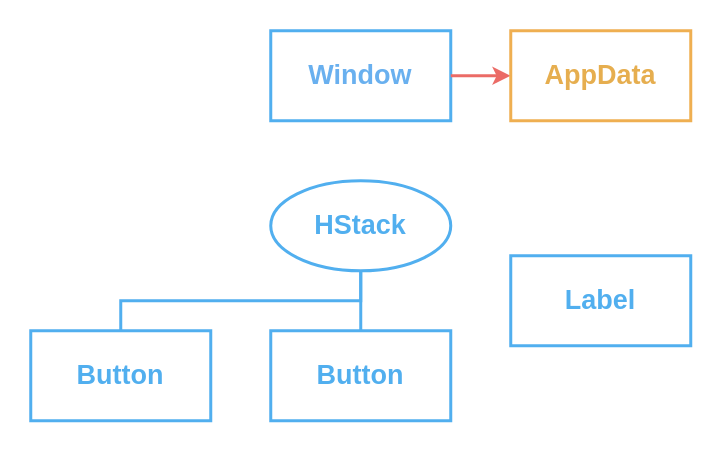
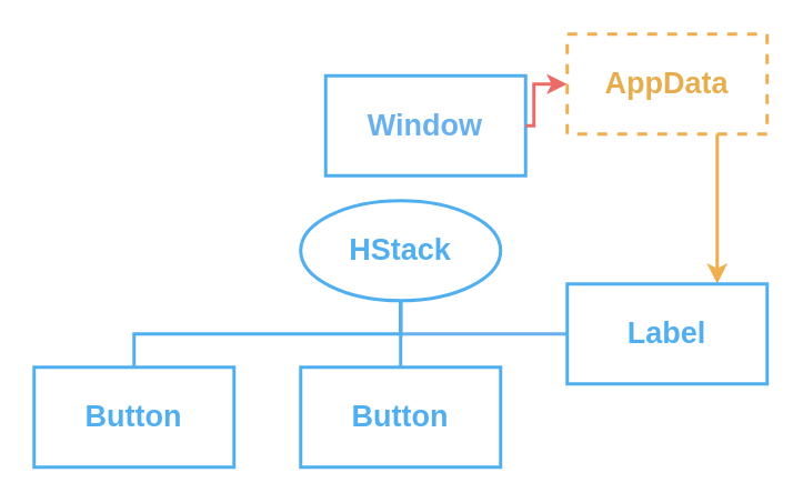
- <mxCell id="3" value="&lt;font color=&quot;#69b0ef&quot; style=&quot;font-size: 18px;&quot;&gt;&lt;b&gt;Window&lt;/b&gt;&lt;/font&gt;" style="rounded=0;whiteSpace=wrap;html=1;strokeColor=#51AFEF;strokeWidth=2;fillColor=none;" parent="1" vertex="1"><mxGeometry x="180" y="20" width="120" height="60" as="geometry" /></mxCell>
+ <mxCell id="3" value="&lt;font color=&quot;#69b0ef&quot; style=&quot;font-size: 18px;&quot;&gt;&lt;b&gt;Window&lt;/b&gt;&lt;/font&gt;" style="rounded=0;whiteSpace=wrap;html=1;strokeColor=#51AFEF;strokeWidth=2;fillColor=none;" parent="1" vertex="1"><mxGeometry x="195" y="45" width="120" height="60" as="geometry" /></mxCell>
- <mxCell id="6" value="&lt;font color=&quot;#e6ae4f&quot; style=&quot;font-size: 18px;&quot;&gt;&lt;b&gt;AppData&lt;/b&gt;&lt;/font&gt;" style="rounded=0;whiteSpace=wrap;html=1;strokeColor=#EFAF51;strokeWidth=2;fillColor=none;" parent="1" vertex="1"><mxGeometry x="340" y="20" width="120" height="60" as="geometry" /></mxCell>
+ <mxCell id="6" value="&lt;font color=&quot;#e6ae4f&quot; style=&quot;font-size: 18px;&quot;&gt;&lt;b&gt;AppData&lt;/b&gt;&lt;/font&gt;" style="rounded=0;whiteSpace=wrap;html=1;strokeColor=#EFAF51;strokeWidth=2;fillColor=none;dashed=1;" parent="1" vertex="1"><mxGeometry x="340" y="20" width="120" height="60" as="geometry" /></mxCell>
+ <mxCell id="5" style="edgeStyle=orthogonalEdgeStyle;rounded=0;orthogonalLoop=1;jettySize=auto;html=1;entryX=0.75;entryY=0;entryDx=0;entryDy=0;strokeColor=#EFAF51;strokeWidth=2;fontColor=#e6ae4f;startArrow=none;startFill=0;endArrow=classic;endFill=1;" edge="1" parent="1" source="6" target="12"><mxGeometry relative="1" as="geometry"><Array as="points"><mxPoint x="430" y="110" /><mxPoint x="430" y="110" /></Array></mxGeometry></mxCell>
+ <mxCell id="2" style="edgeStyle=orthogonalEdgeStyle;rounded=0;orthogonalLoop=1;jettySize=auto;html=1;entryX=0.5;entryY=1;entryDx=0;entryDy=0;strokeColor=#69b0ef;strokeWidth=2;endArrow=none;endFill=0;" edge="1" parent="1" source="12" target="8"><mxGeometry relative="1" as="geometry"><Array as="points"><mxPoint x="400" y="200" /><mxPoint x="240" y="200" /></Array></mxGeometry></mxCell>
